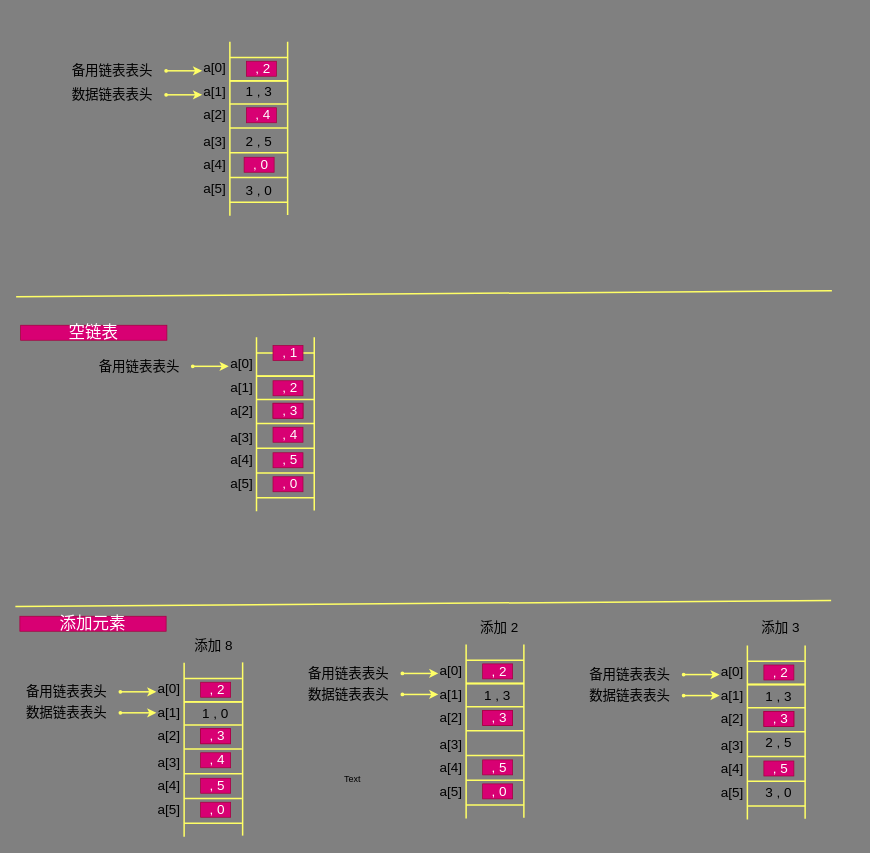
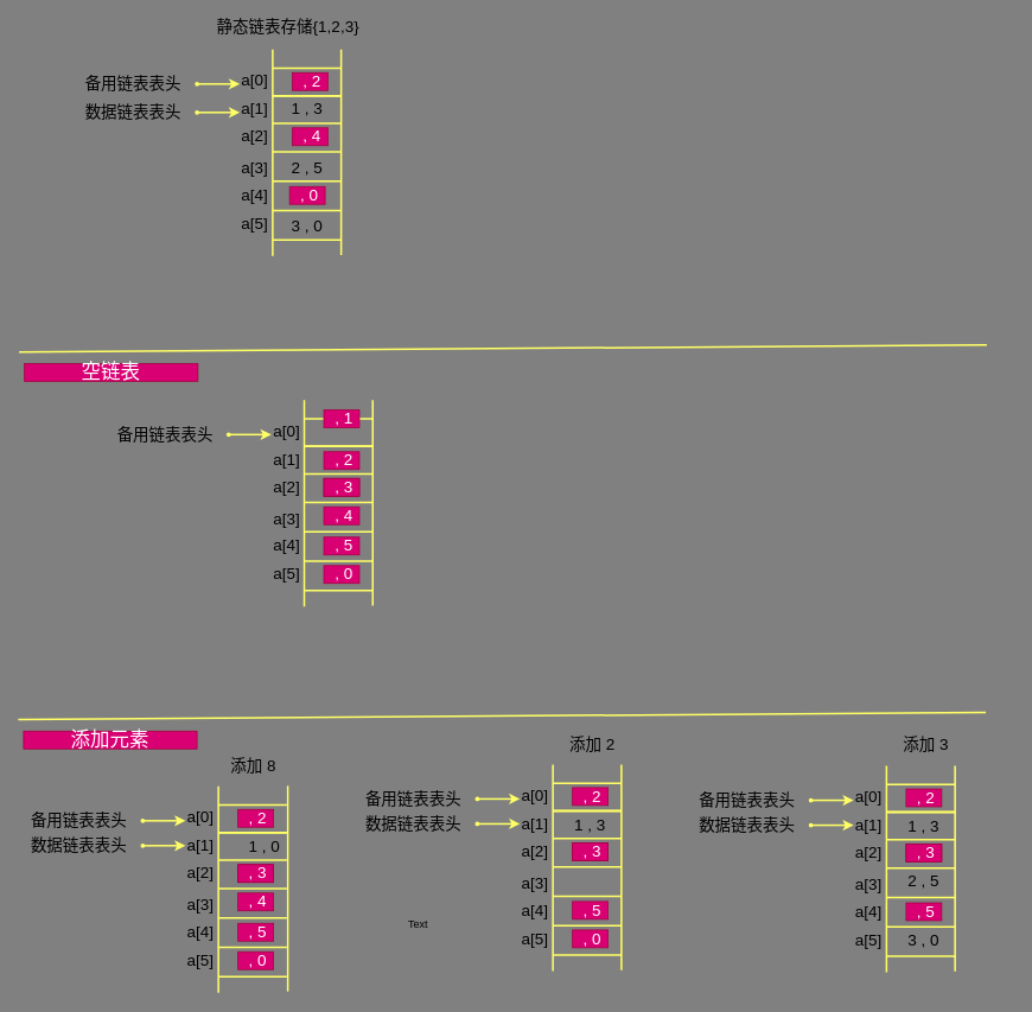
+ <mxCell id="15" value="&lt;span style=&quot;font-size: 18px&quot;&gt;静态链表存储{1,2,3}&lt;/span&gt;" style="text;html=1;strokeColor=none;fillColor=none;align=center;verticalAlign=middle;whiteSpace=wrap;rounded=0;" parent="1" vertex="1"><mxGeometry x="226" y="20" width="195" height="20" as="geometry" /></mxCell>
- <mxCell id="145" value="&lt;font style=&quot;font-size: 22px&quot;&gt;空链表&lt;/font&gt;" style="text;html=1;strokeColor=#A50040;fillColor=#d80073;align=center;verticalAlign=middle;whiteSpace=wrap;rounded=0;fontColor=#ffffff;" parent="1" vertex="1"><mxGeometry x="27" y="433" width="195" height="20" as="geometry" /></mxCell>
+ <mxCell id="145" value="&lt;font style=&quot;font-size: 22px&quot;&gt;空链表&lt;/font&gt;" style="text;html=1;strokeColor=#A50040;fillColor=#d80073;align=center;verticalAlign=middle;whiteSpace=wrap;rounded=0;fontColor=#ffffff;" parent="1" vertex="1"><mxGeometry x="27" y="408" width="195" height="20" as="geometry" /></mxCell>
- <mxCell id="53" value="&lt;font style=&quot;font-size: 18px&quot;&gt;1 , 0&lt;/font&gt;" style="text;html=1;align=center;verticalAlign=middle;whiteSpace=wrap;rounded=0;" parent="1" vertex="1"><mxGeometry x="267" y="941" width="40" height="20" as="geometry" /></mxCell>
+ <mxCell id="53" value="&lt;font style=&quot;font-size: 18px&quot;&gt;1 , 0&lt;/font&gt;" style="text;html=1;align=center;verticalAlign=middle;whiteSpace=wrap;rounded=0;" parent="1" vertex="1"><mxGeometry x="277" y="941" width="40" height="20" as="geometry" /></mxCell>
